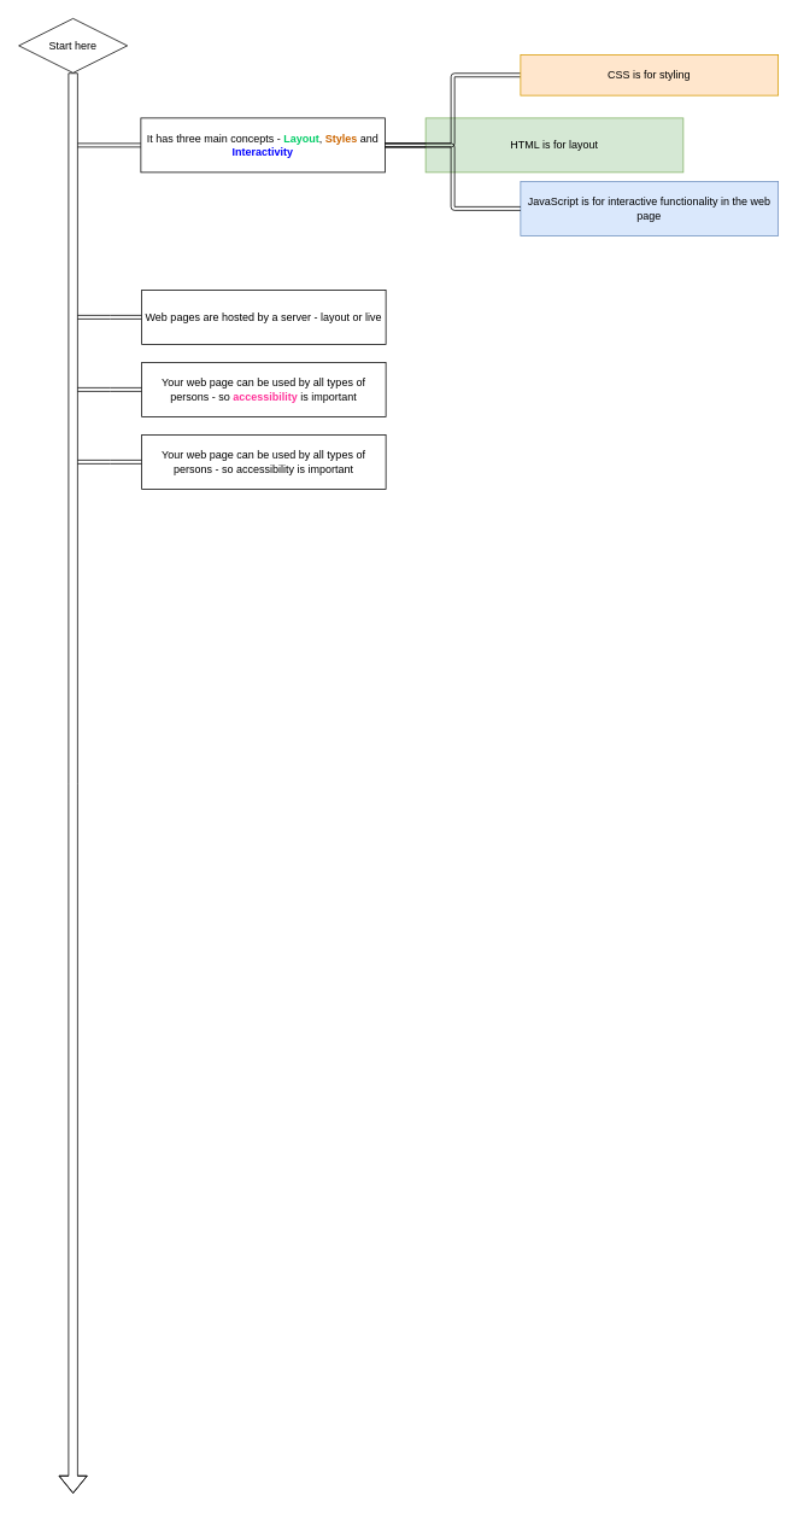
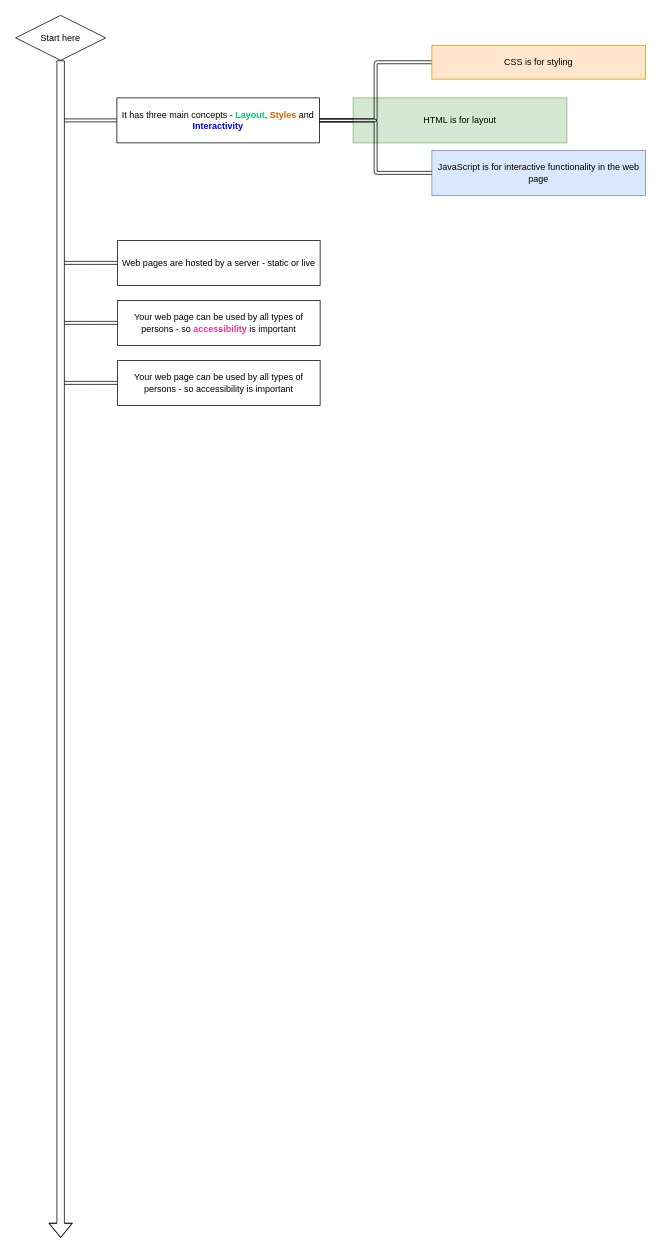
- <mxCell id="9" value="Web pages are hosted by a server - layout or live" style="rounded=0;whiteSpace=wrap;html=1;gradientColor=none;" vertex="1" parent="7"><mxGeometry x="71" width="270" height="60" as="geometry" /></mxCell>
+ <mxCell id="9" value="Web pages are hosted by a server - static or live" style="rounded=0;whiteSpace=wrap;html=1;gradientColor=none;" vertex="1" parent="7"><mxGeometry x="71" width="270" height="60" as="geometry" /></mxCell>
